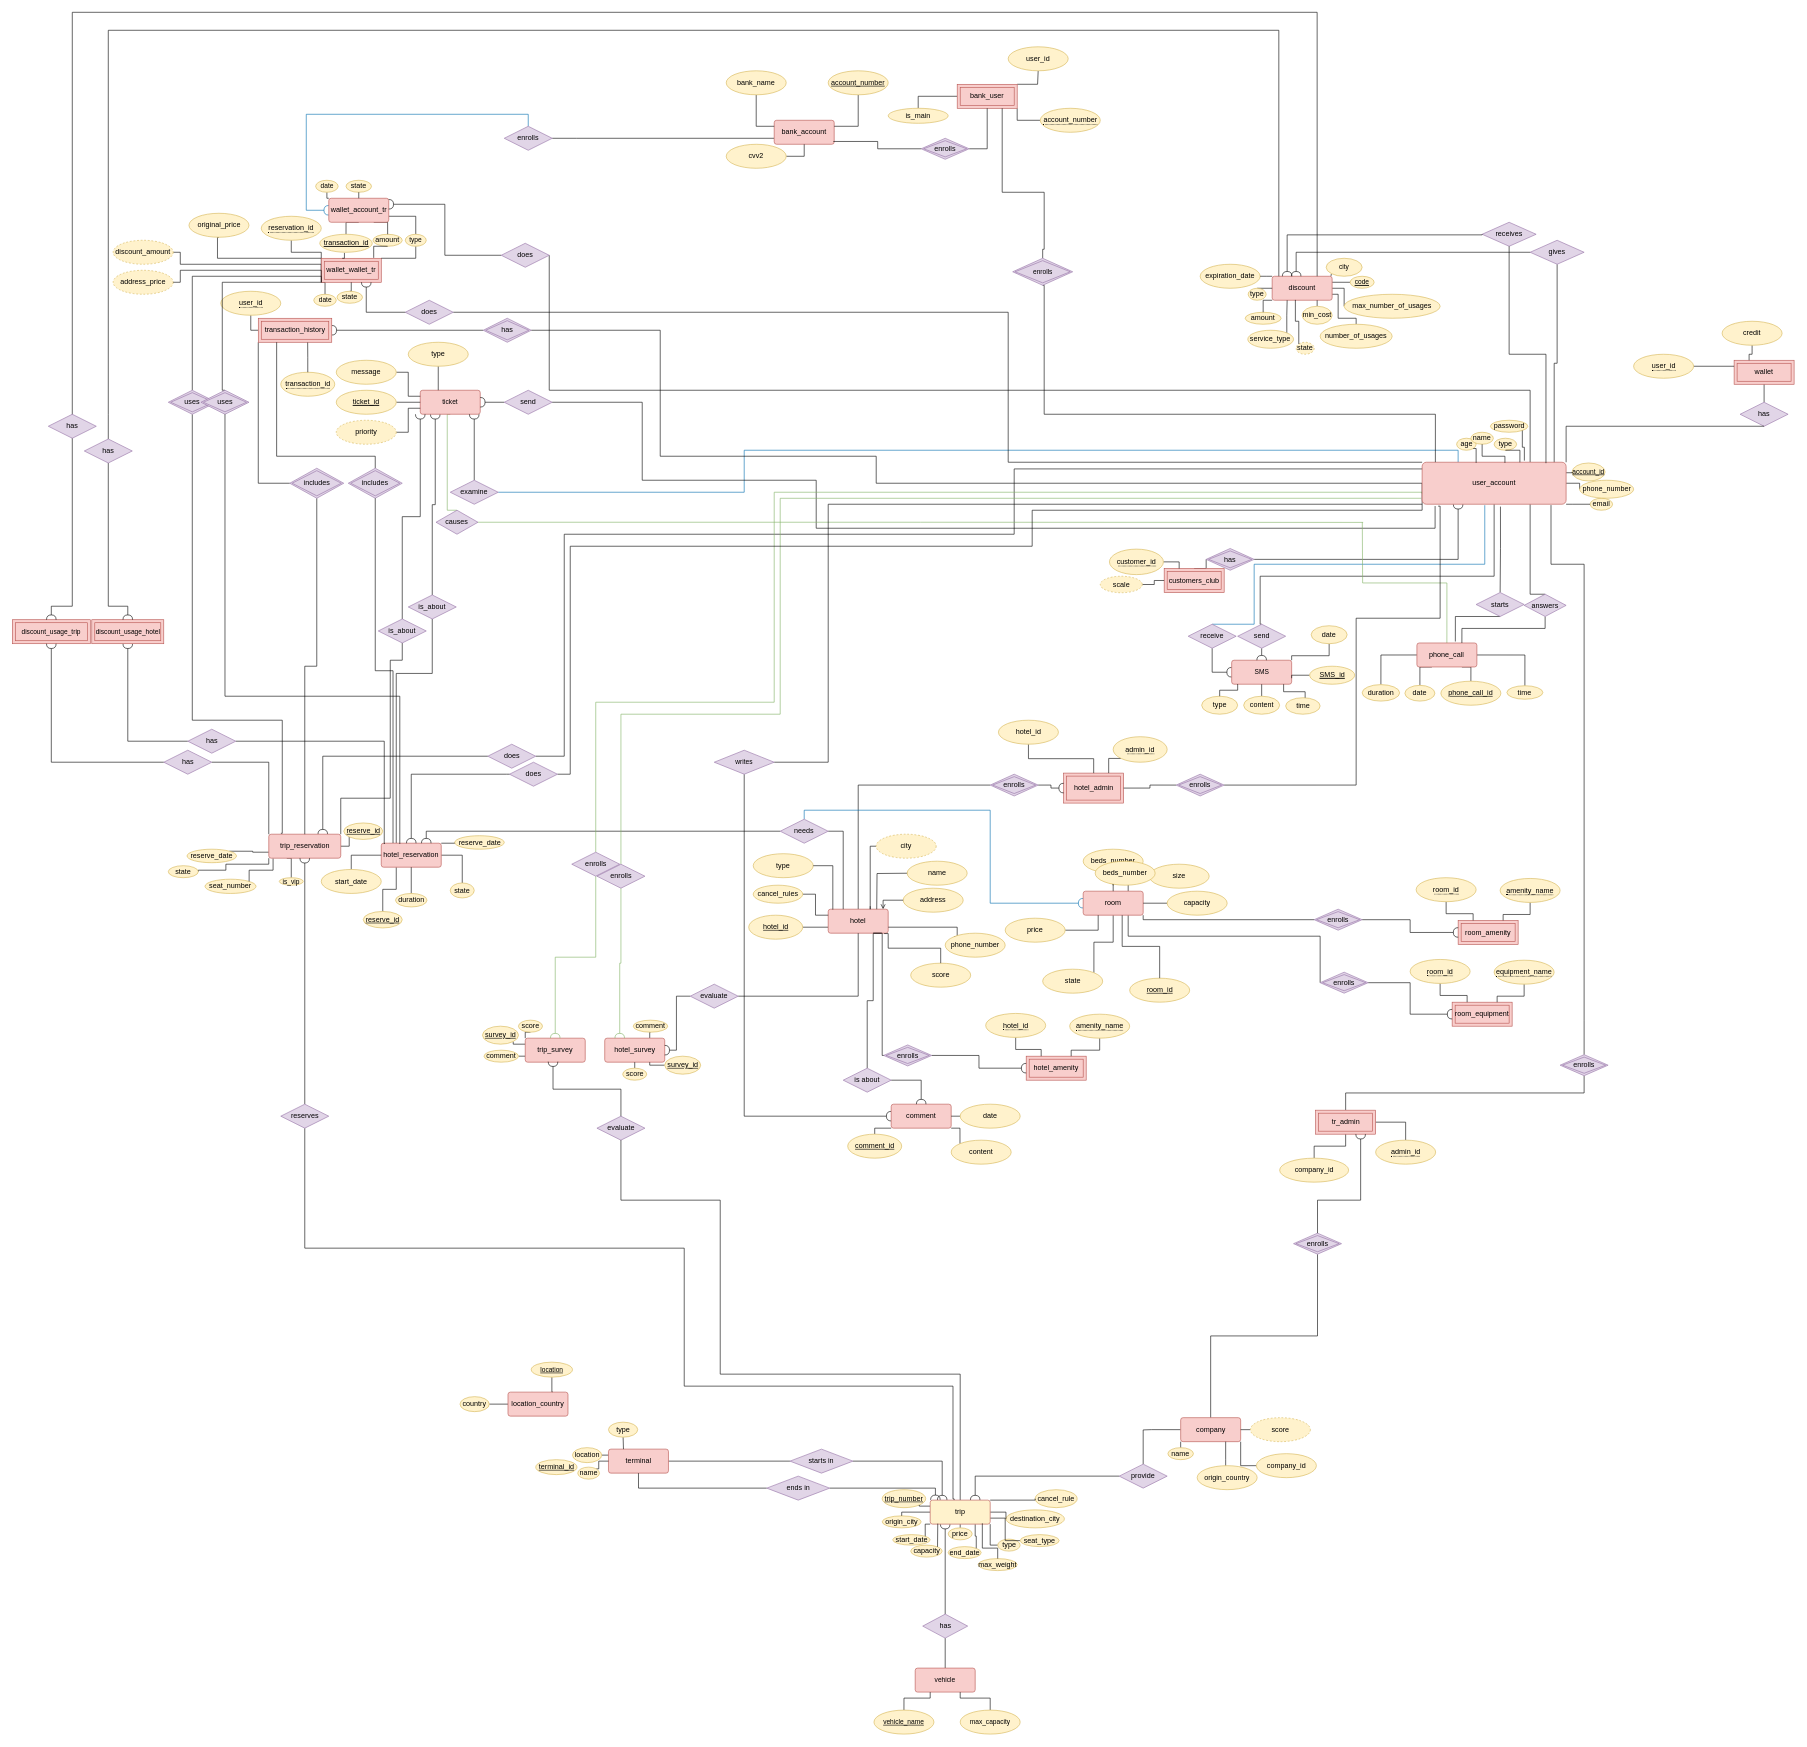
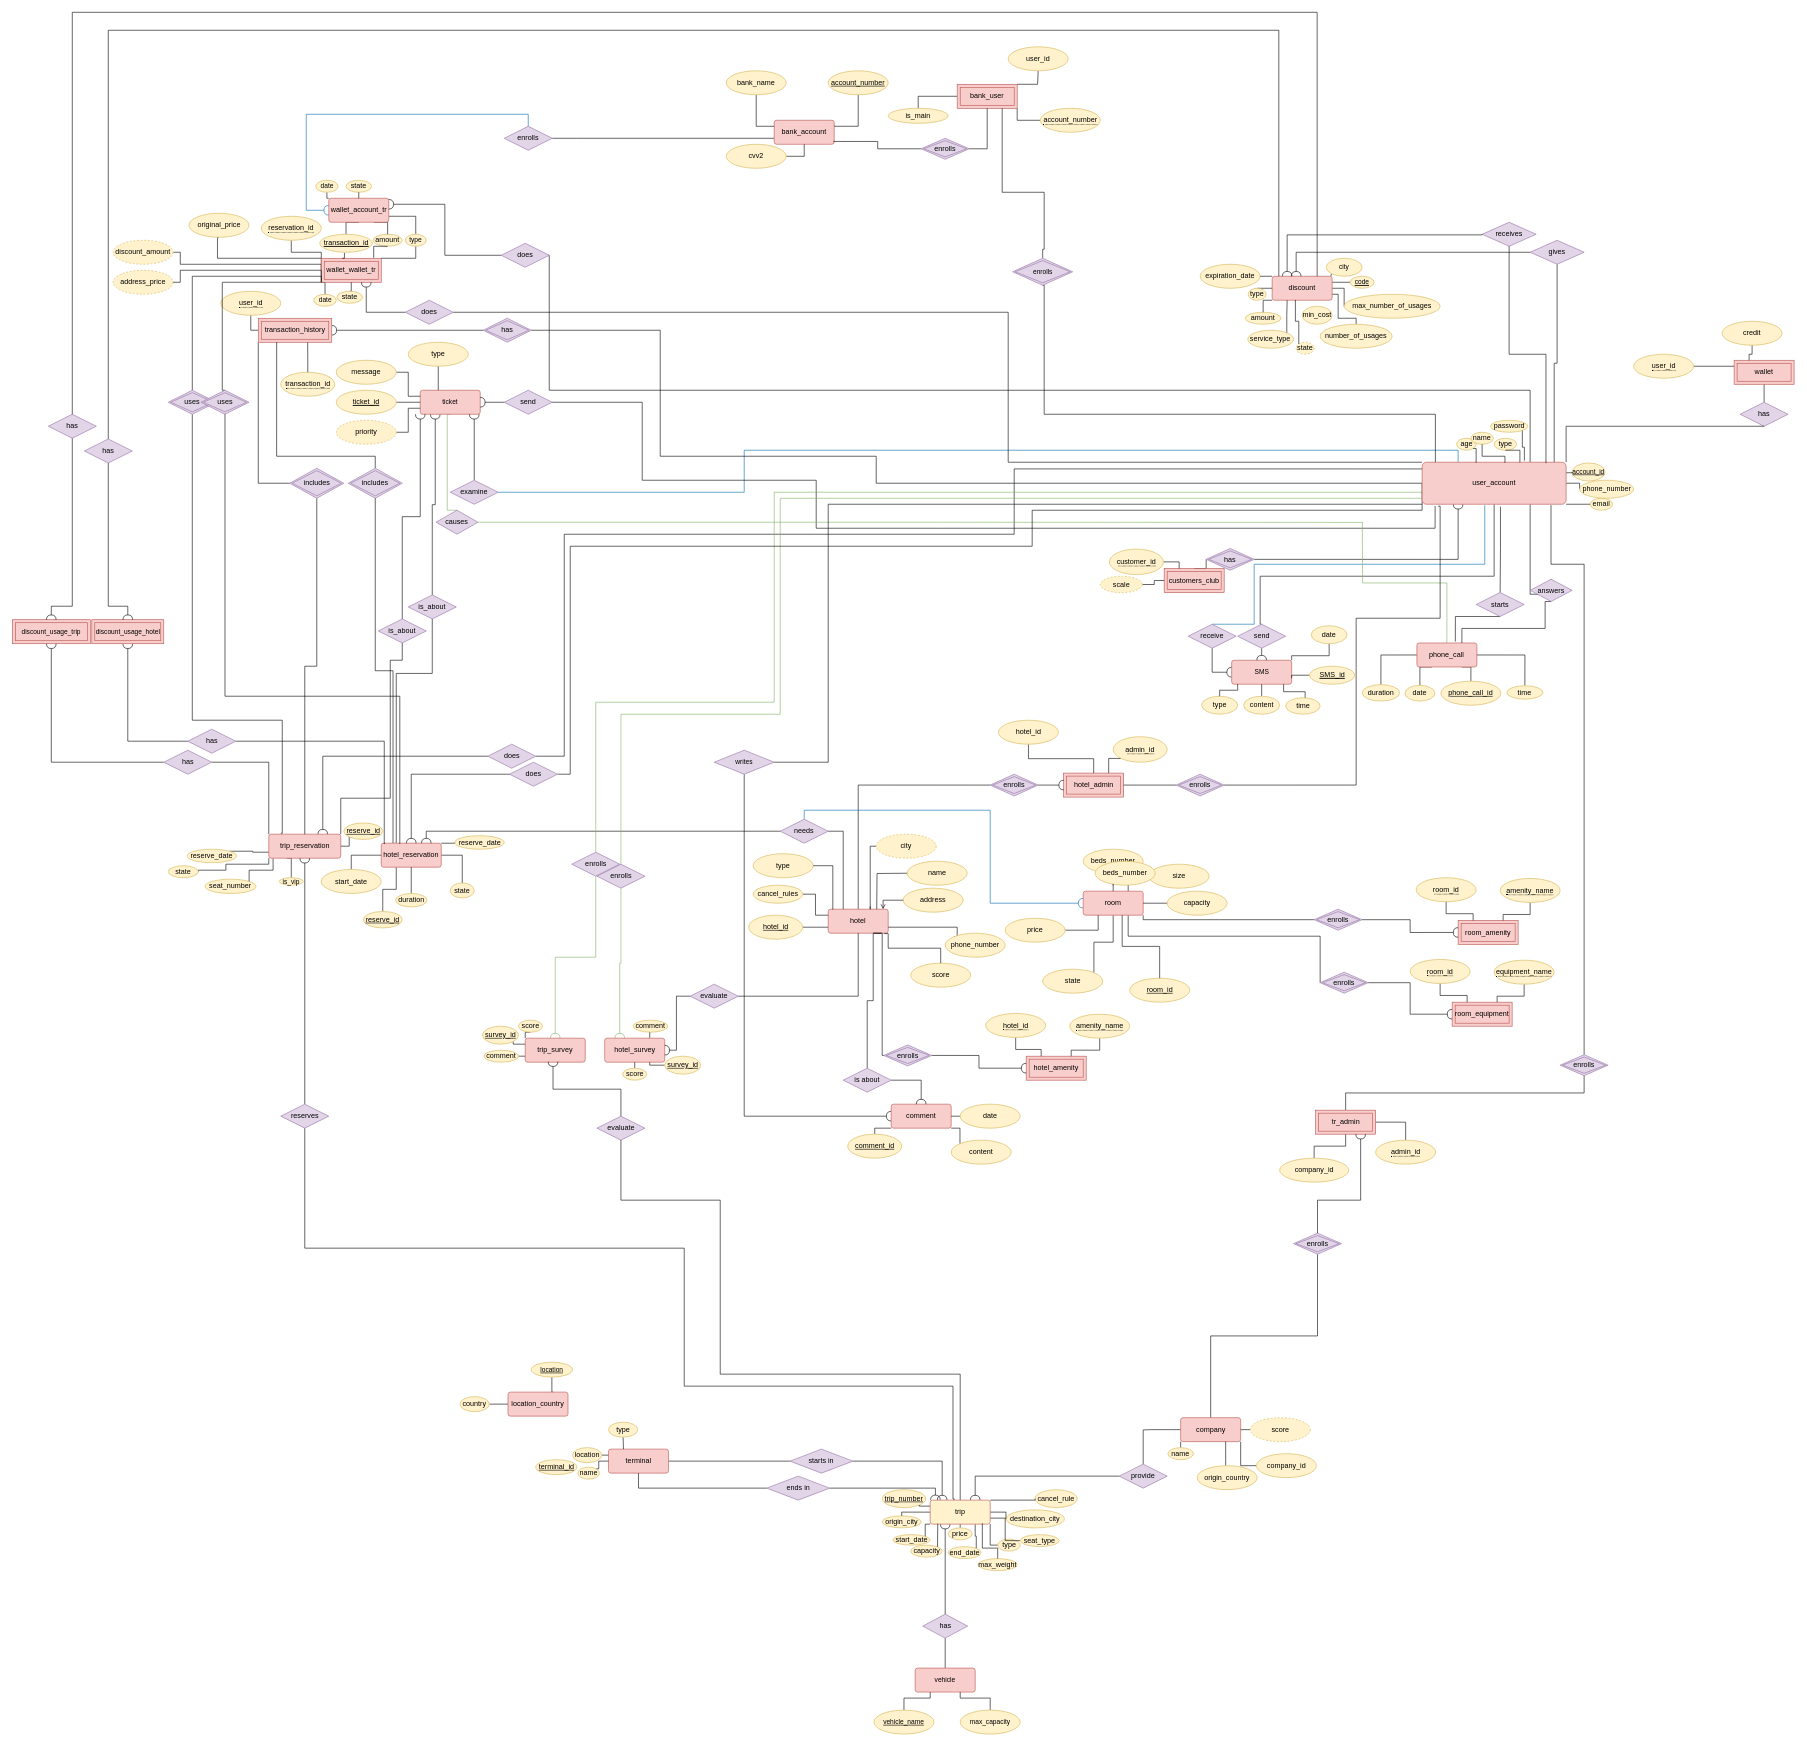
- <mxCell id="92" style="edgeStyle=orthogonalEdgeStyle;rounded=0;orthogonalLoop=1;jettySize=auto;html=1;exitX=0.5;exitY=0;exitDx=0;exitDy=0;entryX=0.75;entryY=1;entryDx=0;entryDy=0;strokeColor=default;align=center;verticalAlign=middle;fontFamily=Helvetica;fontSize=11;fontColor=default;labelBackgroundColor=default;endArrow=none;endFill=0;" parent="1" source="93" target="90" edge="1"><mxGeometry relative="1" as="geometry" /></mxCell>
- <mxCell id="196" value="answers" style="shape=rhombus;perimeter=rhombusPerimeter;whiteSpace=wrap;html=1;align=center;fillColor=#e1d5e7;strokeColor=#9673a6;" parent="1" vertex="1"><mxGeometry x="2540" y="990" width="70" height="37.11" as="geometry" /></mxCell>
+ <mxCell id="196" value="answers" style="shape=rhombus;perimeter=rhombusPerimeter;whiteSpace=wrap;html=1;align=center;fillColor=#e1d5e7;strokeColor=#9673a6;" parent="1" vertex="1"><mxGeometry x="2550" y="965" width="70" height="37.11" as="geometry" /></mxCell>
- <mxCell id="372" value="hotel_admin" style="shape=ext;margin=3;double=1;whiteSpace=wrap;html=1;align=center;fillColor=#f8cecc;strokeColor=#b85450;" vertex="1" parent="1"><mxGeometry x="1772.5" y="1288.13" width="100" height="50" as="geometry" /></mxCell>
+ <mxCell id="372" value="hotel_admin" style="shape=ext;margin=3;double=1;whiteSpace=wrap;html=1;align=center;fillColor=#f8cecc;strokeColor=#b85450;" vertex="1" parent="1"><mxGeometry x="1772.5" y="1288.13" width="100" height="40" as="geometry" /></mxCell>
